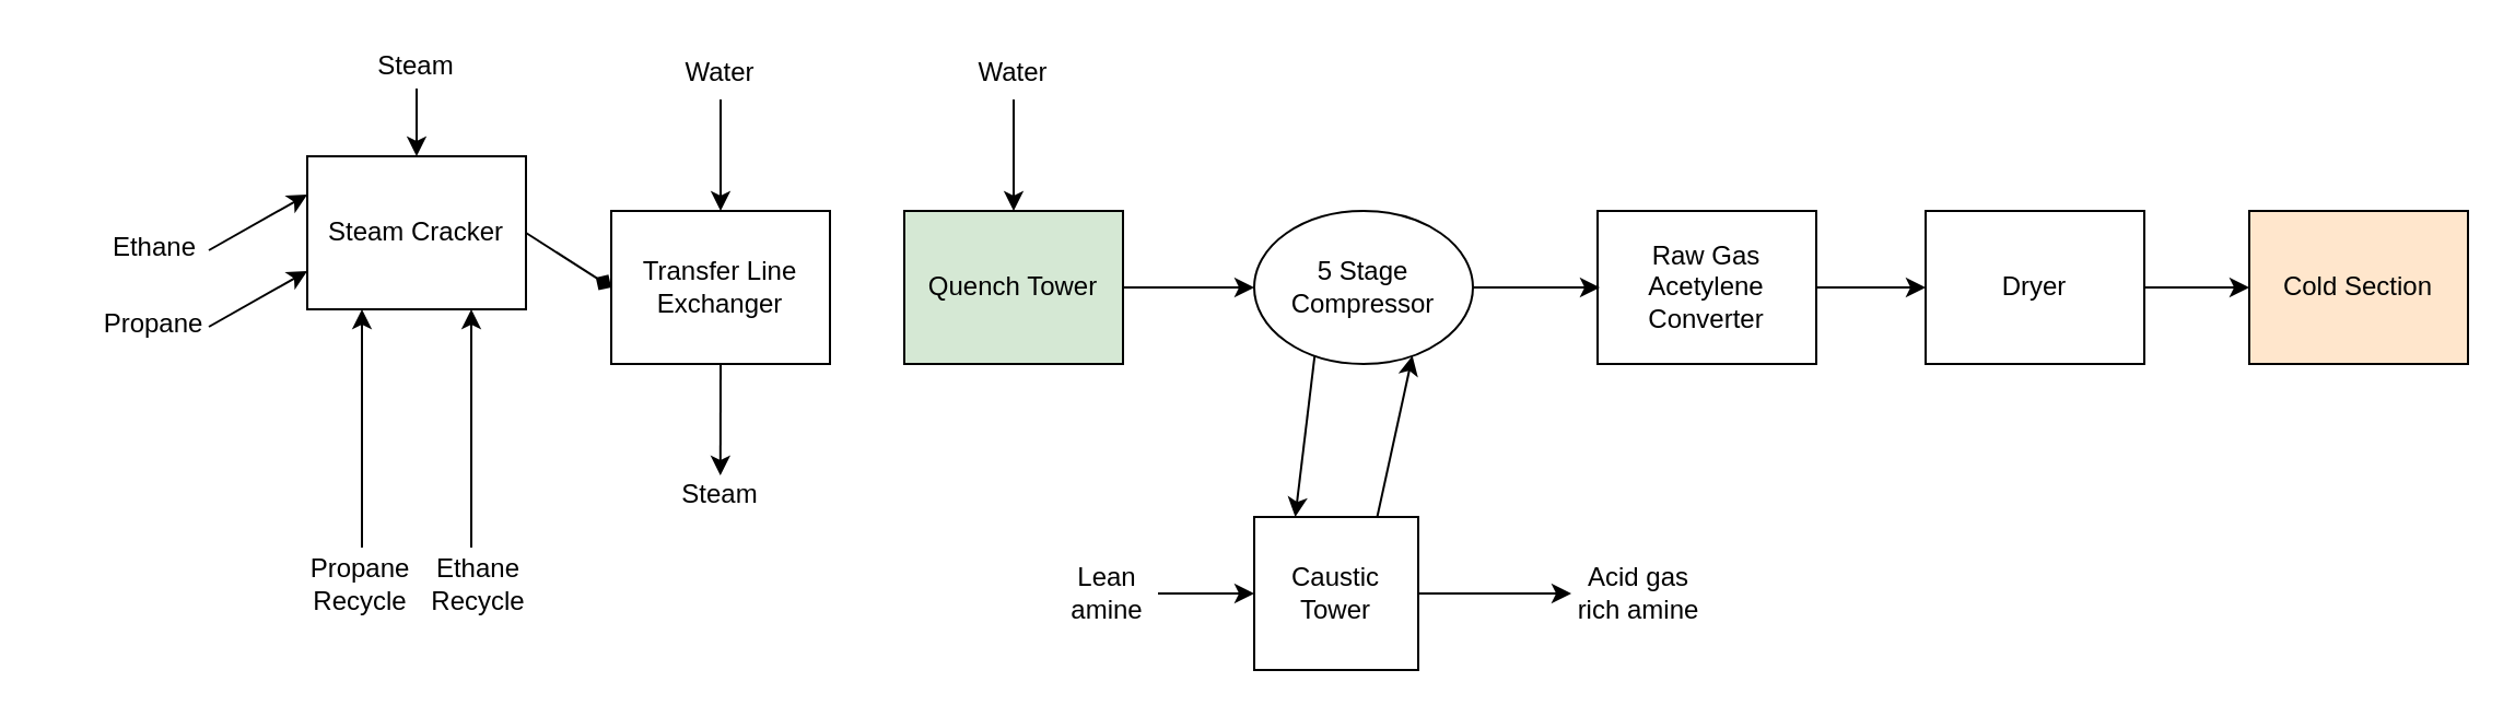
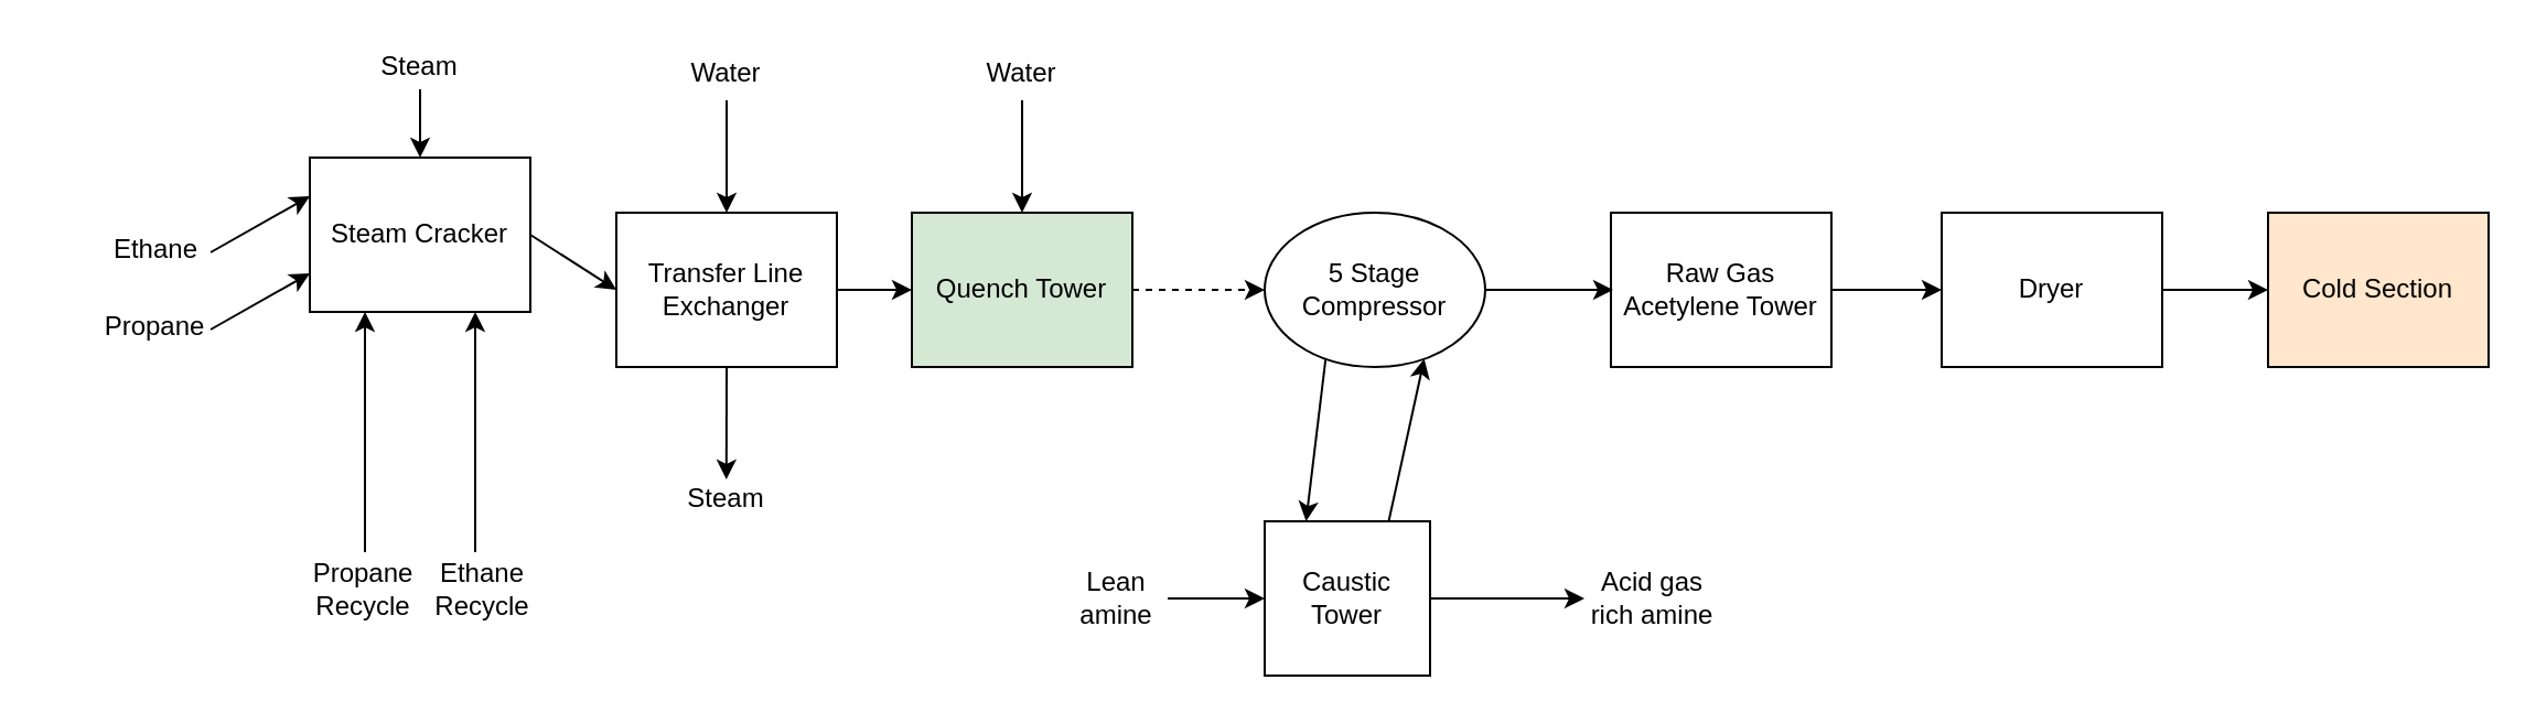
- <mxCell id="7" value="" style="endArrow=diamond;html=1;exitX=1;exitY=0.5;exitDx=0;exitDy=0;entryX=0;entryY=0.5;entryDx=0;entryDy=0;" parent="1" source="2" target="29" edge="1"><mxGeometry width="50" height="50" relative="1" as="geometry"><mxPoint x="327" y="246" as="sourcePoint" /><mxPoint x="377" y="196" as="targetPoint" /></mxGeometry></mxCell>
+ <mxCell id="7" value="" style="endArrow=classic;html=1;exitX=1;exitY=0.5;exitDx=0;exitDy=0;entryX=0;entryY=0.5;entryDx=0;entryDy=0;" parent="1" source="2" target="29" edge="1"><mxGeometry width="50" height="50" relative="1" as="geometry"><mxPoint x="327" y="246" as="sourcePoint" /><mxPoint x="377" y="196" as="targetPoint" /></mxGeometry></mxCell>
+ <mxCell id="30" value="" style="endArrow=classic;html=1;exitX=1;exitY=0.5;exitDx=0;exitDy=0;entryX=0;entryY=0.5;entryDx=0;entryDy=0;" parent="1" source="29" target="3" edge="1"><mxGeometry width="50" height="50" relative="1" as="geometry"><mxPoint x="250" y="141" as="sourcePoint" /><mxPoint x="308" y="168" as="targetPoint" /></mxGeometry></mxCell>
- <mxCell id="8" value="" style="endArrow=classic;html=1;exitX=1;exitY=0.5;exitDx=0;exitDy=0;entryX=0;entryY=0.5;entryDx=0;entryDy=0;" parent="1" source="3" target="5" edge="1"><mxGeometry width="50" height="50" relative="1" as="geometry"><mxPoint x="353" y="141" as="sourcePoint" /><mxPoint x="423" y="141" as="targetPoint" /></mxGeometry></mxCell>
+ <mxCell id="8" value="" style="endArrow=classic;html=1;exitX=1;exitY=0.5;exitDx=0;exitDy=0;entryX=0;entryY=0.5;entryDx=0;entryDy=0;dashed=1;" parent="1" source="3" target="5" edge="1"><mxGeometry width="50" height="50" relative="1" as="geometry"><mxPoint x="353" y="141" as="sourcePoint" /><mxPoint x="423" y="141" as="targetPoint" /></mxGeometry></mxCell>
- <mxCell id="6" value="Raw Gas Acetylene Converter" style="rounded=0;whiteSpace=wrap;html=1;" parent="1" vertex="1"><mxGeometry x="730" y="96" width="100" height="70" as="geometry" /></mxCell>
+ <mxCell id="6" value="Raw Gas Acetylene Tower" style="rounded=0;whiteSpace=wrap;html=1;" parent="1" vertex="1"><mxGeometry x="730" y="96" width="100" height="70" as="geometry" /></mxCell>
